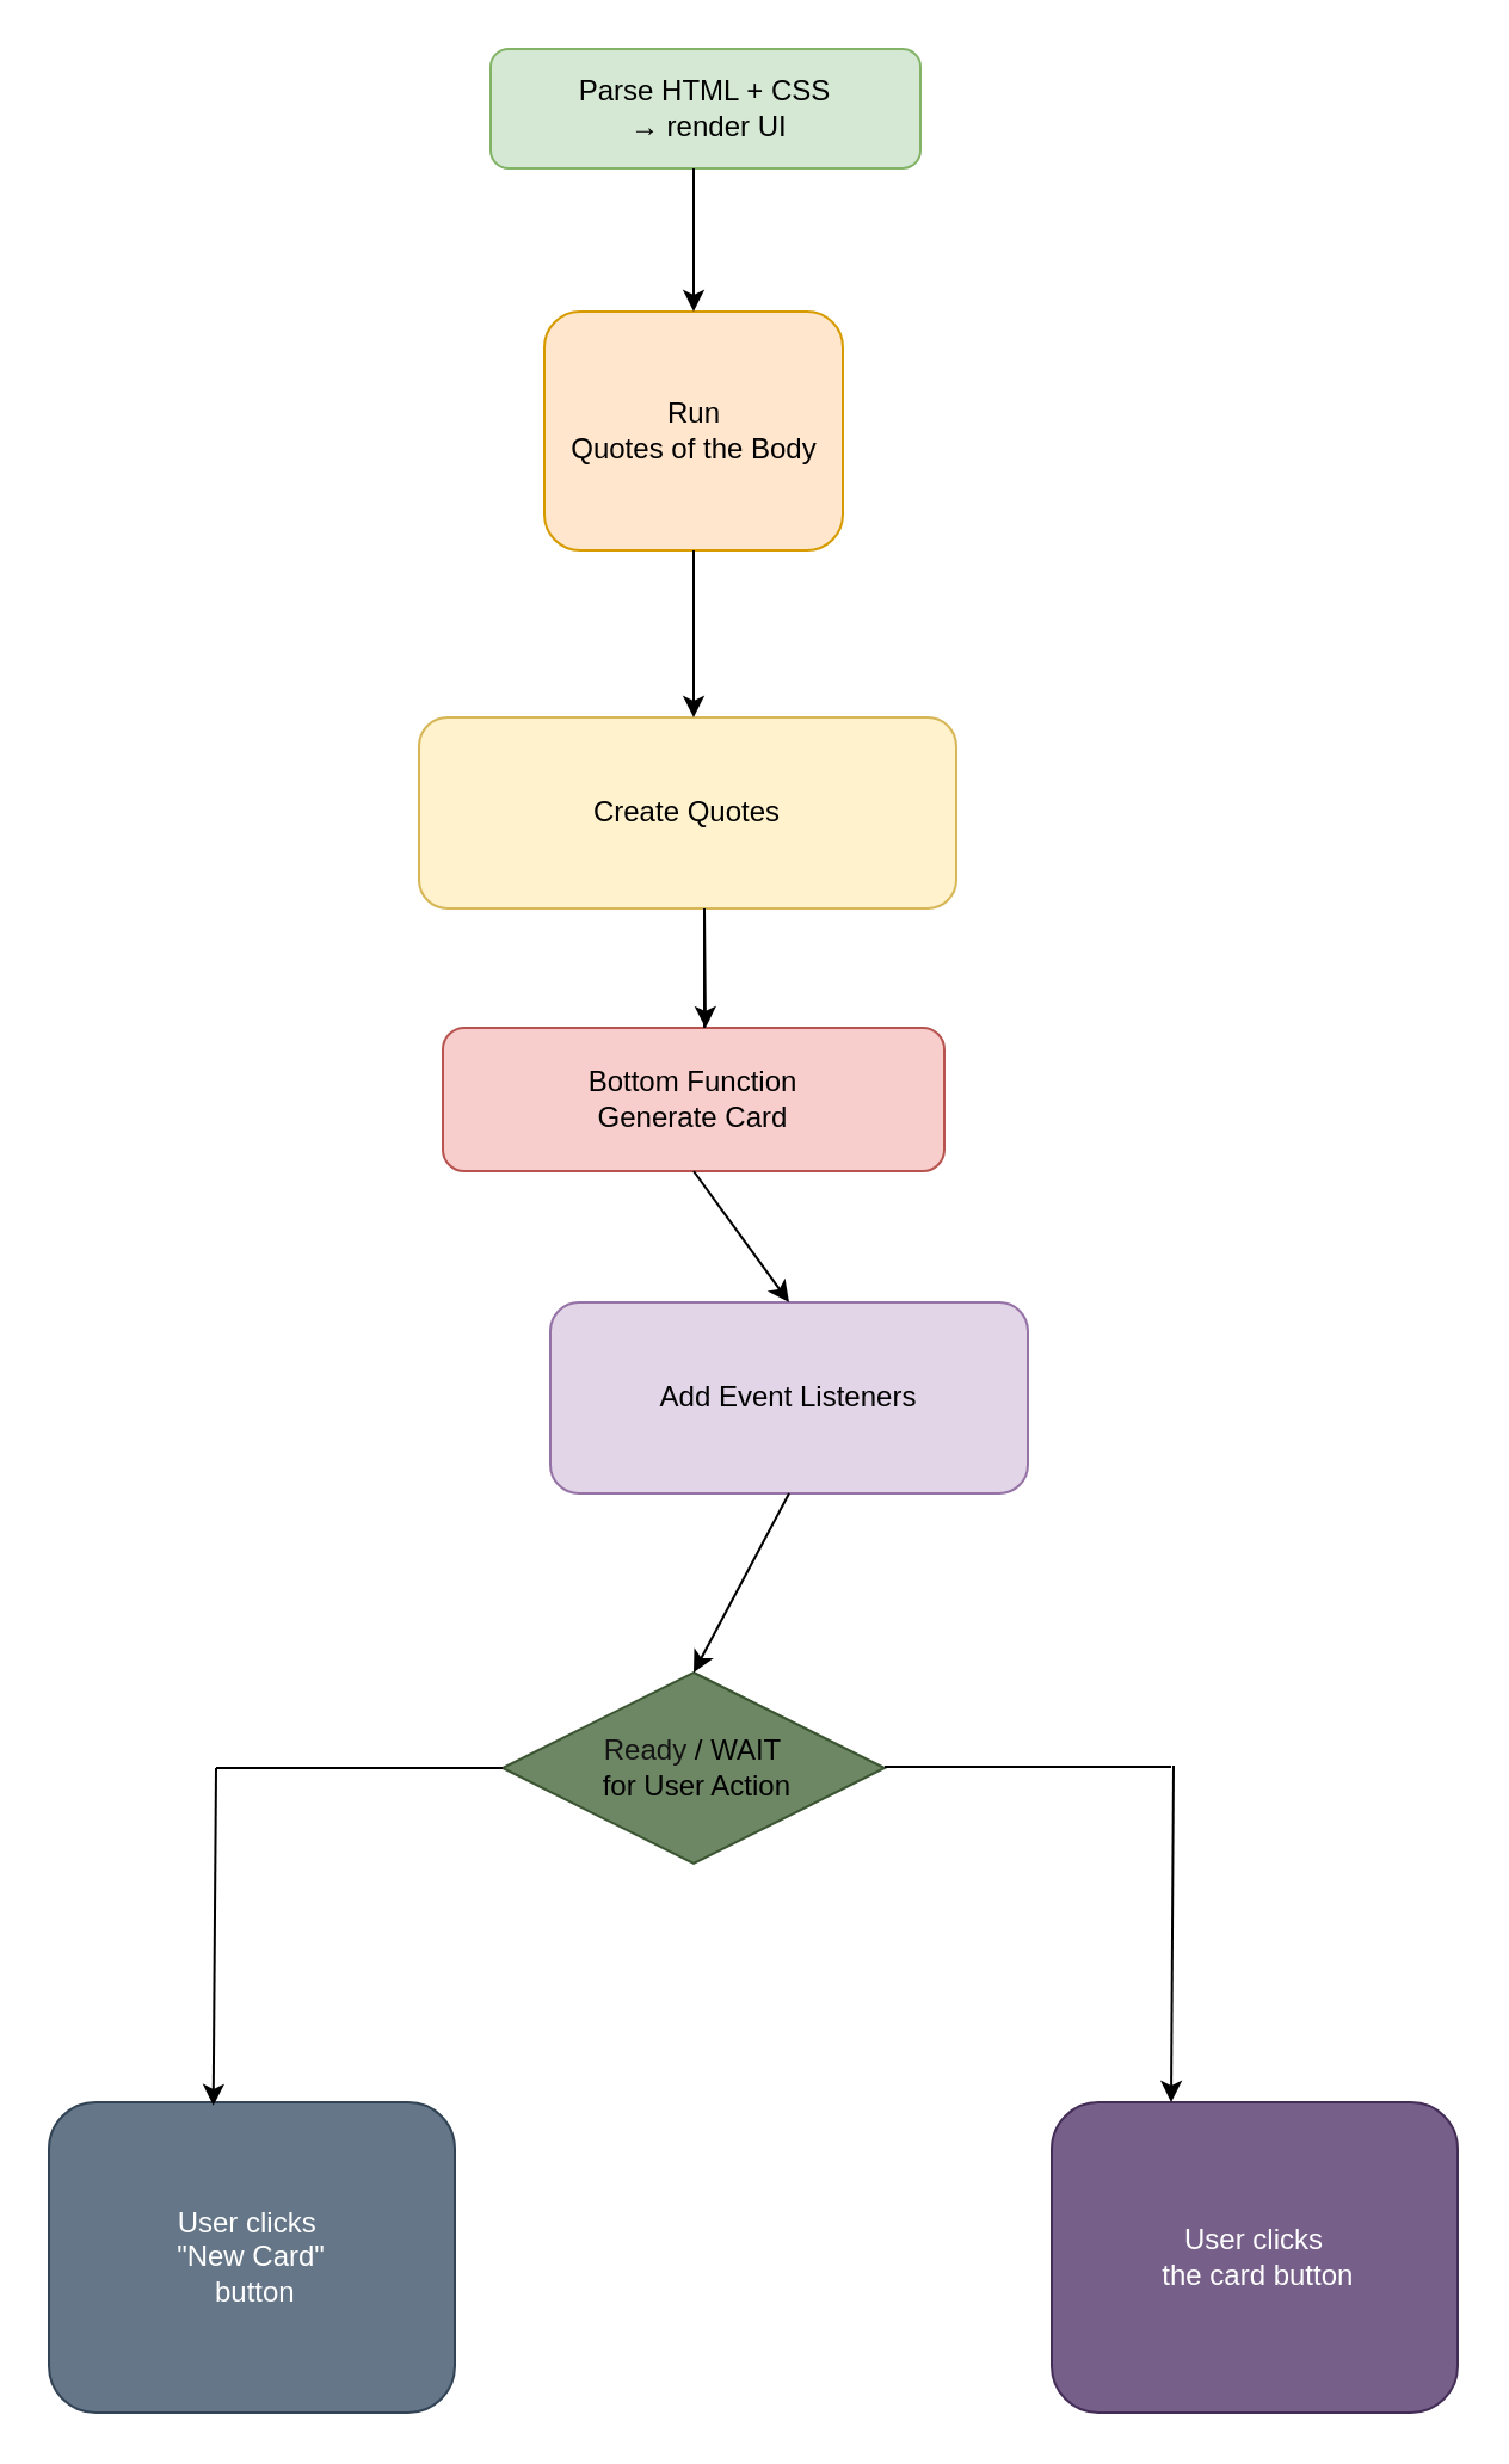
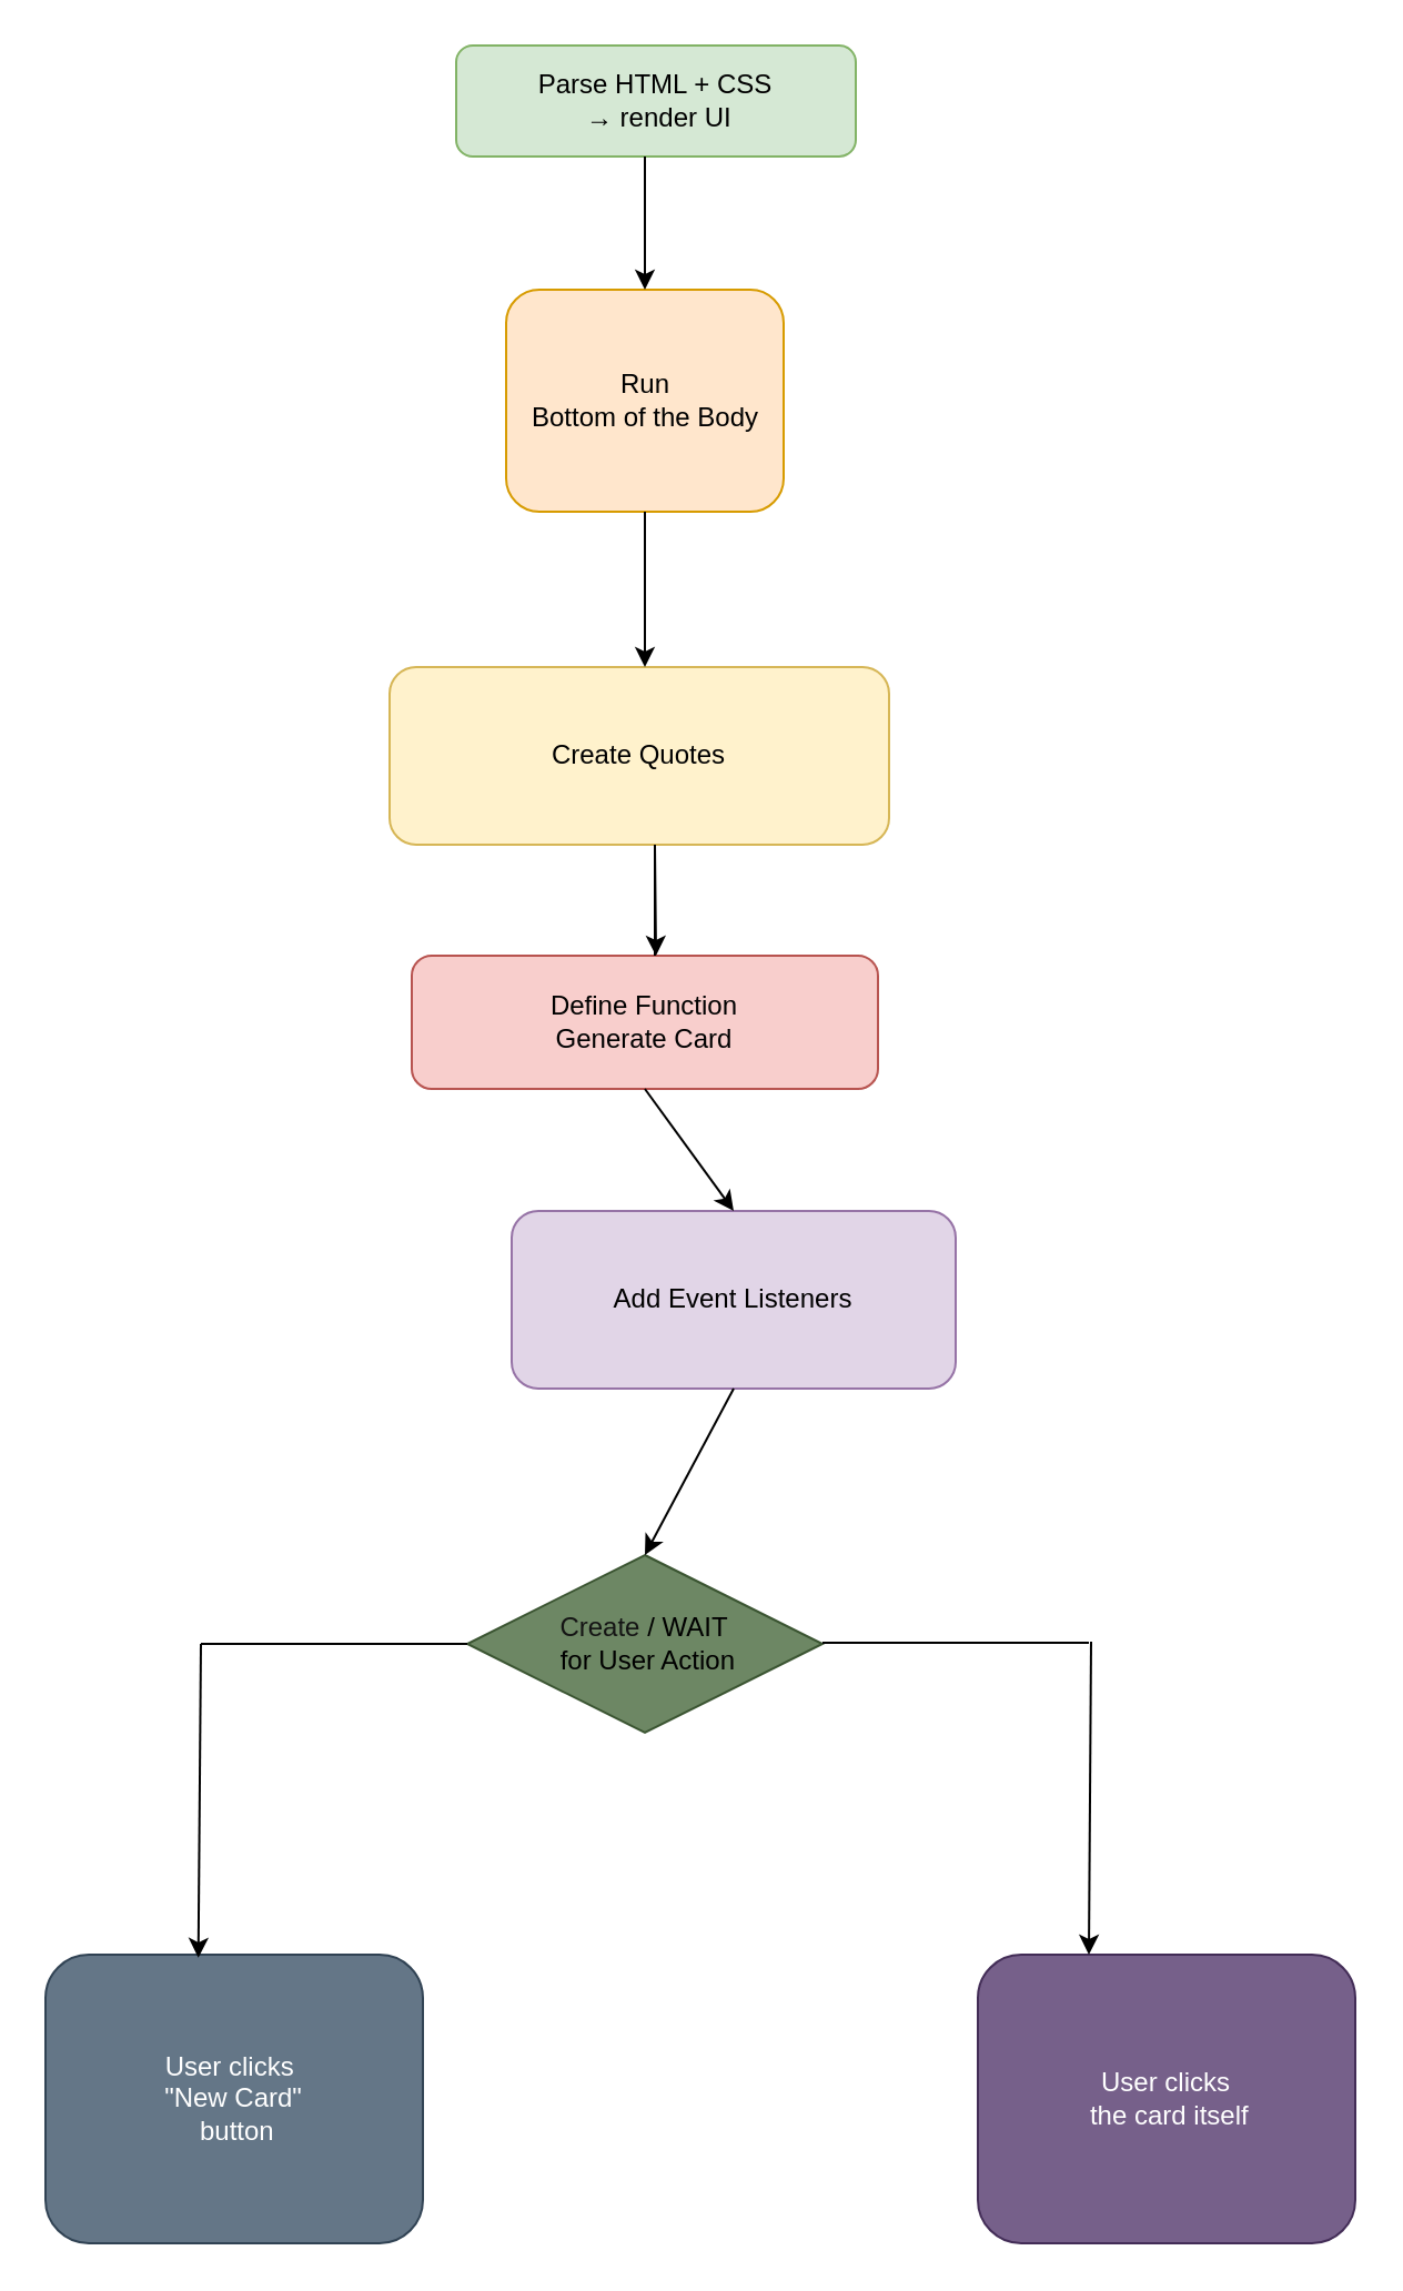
- <mxCell id="3" value="Run&lt;div&gt;Quotes of the Body&lt;/div&gt;" style="rounded=1;whiteSpace=wrap;html=1;fillColor=#ffe6cc;strokeColor=#d79b00;" vertex="1" parent="1"><mxGeometry x="227.5" y="130" width="125" height="100" as="geometry" /></mxCell>
+ <mxCell id="3" value="Run&lt;div&gt;Bottom of the Body&lt;/div&gt;" style="rounded=1;whiteSpace=wrap;html=1;fillColor=#ffe6cc;strokeColor=#d79b00;" vertex="1" parent="1"><mxGeometry x="227.5" y="130" width="125" height="100" as="geometry" /></mxCell>
- <mxCell id="5" value="Bottom Function&lt;div&gt;Generate Card&lt;/div&gt;" style="rounded=1;whiteSpace=wrap;html=1;fillColor=#f8cecc;strokeColor=#b85450;" vertex="1" parent="1"><mxGeometry x="185" y="430" width="210" height="60" as="geometry" /></mxCell>
+ <mxCell id="5" value="Define Function&lt;div&gt;Generate Card&lt;/div&gt;" style="rounded=1;whiteSpace=wrap;html=1;fillColor=#f8cecc;strokeColor=#b85450;" vertex="1" parent="1"><mxGeometry x="185" y="430" width="210" height="60" as="geometry" /></mxCell>
- <mxCell id="7" value="&lt;font style=&quot;color: light-dark(rgb(20, 20, 20), rgb(237, 237, 237));&quot;&gt;Ready&lt;/font&gt;&amp;nbsp;&lt;span style=&quot;background-color: transparent; color: light-dark(rgb(0, 0, 0), rgb(255, 255, 255));&quot;&gt;/ WAIT&lt;/span&gt;&lt;div&gt;&lt;span style=&quot;background-color: transparent; color: light-dark(rgb(0, 0, 0), rgb(255, 255, 255));&quot;&gt;&amp;nbsp;for User Action&lt;/span&gt;&lt;/div&gt;" style="rhombus;whiteSpace=wrap;html=1;fillColor=#6d8764;fontColor=#ffffff;strokeColor=#3A5431;" vertex="1" parent="1"><mxGeometry x="210" y="700" width="160" height="80" as="geometry" /></mxCell>
+ <mxCell id="7" value="&lt;font style=&quot;color: light-dark(rgb(20, 20, 20), rgb(237, 237, 237));&quot;&gt;Create&lt;/font&gt;&amp;nbsp;&lt;span style=&quot;background-color: transparent; color: light-dark(rgb(0, 0, 0), rgb(255, 255, 255));&quot;&gt;/ WAIT&lt;/span&gt;&lt;div&gt;&lt;span style=&quot;background-color: transparent; color: light-dark(rgb(0, 0, 0), rgb(255, 255, 255));&quot;&gt;&amp;nbsp;for User Action&lt;/span&gt;&lt;/div&gt;" style="rhombus;whiteSpace=wrap;html=1;fillColor=#6d8764;fontColor=#ffffff;strokeColor=#3A5431;" vertex="1" parent="1"><mxGeometry x="210" y="700" width="160" height="80" as="geometry" /></mxCell>
- <mxCell id="9" value="User clicks&lt;div&gt;&amp;nbsp;the card button&lt;/div&gt;" style="rounded=1;whiteSpace=wrap;html=1;fillColor=#76608a;fontColor=#ffffff;strokeColor=#432D57;" vertex="1" parent="1"><mxGeometry x="440" y="880" width="170" height="130" as="geometry" /></mxCell>
+ <mxCell id="9" value="User clicks&lt;div&gt;&amp;nbsp;the card itself&lt;/div&gt;" style="rounded=1;whiteSpace=wrap;html=1;fillColor=#76608a;fontColor=#ffffff;strokeColor=#432D57;" vertex="1" parent="1"><mxGeometry x="440" y="880" width="170" height="130" as="geometry" /></mxCell>
